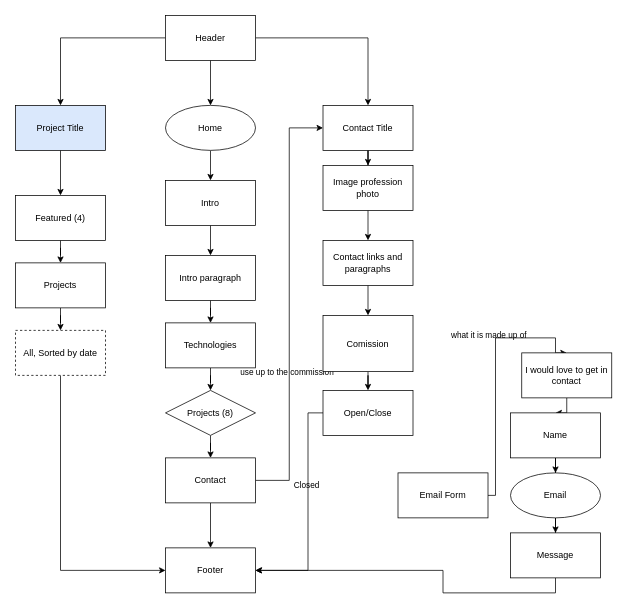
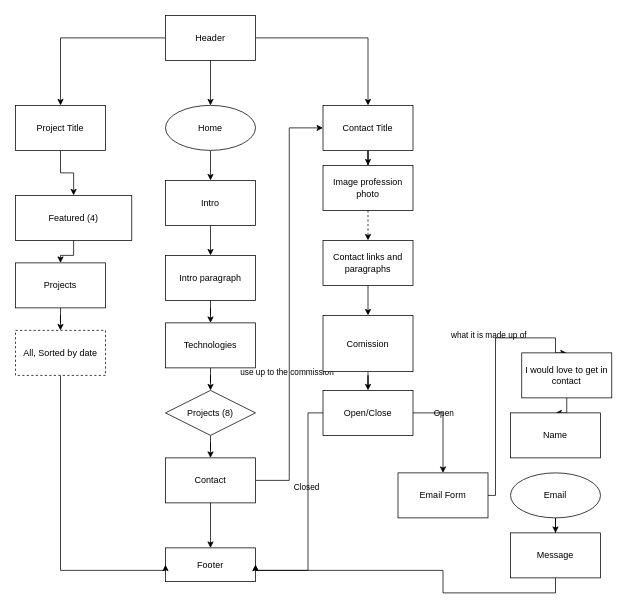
- <mxCell id="22" value="Project Title" style="rounded=0;whiteSpace=wrap;html=1;strokeColor=#000000;fontColor=default;fillColor=#dae8fc;" parent="1" vertex="1"><mxGeometry x="20" y="140" width="120" height="60" as="geometry" /></mxCell>
+ <mxCell id="22" value="Project Title" style="rounded=0;whiteSpace=wrap;html=1;strokeColor=#000000;fontColor=default;fillColor=#FFFFFF;" parent="1" vertex="1"><mxGeometry x="20" y="140" width="120" height="60" as="geometry" /></mxCell>
- <mxCell id="24" value="Featured (4)" style="rounded=0;whiteSpace=wrap;html=1;strokeColor=#000000;fontColor=default;fillColor=#FFFFFF;" parent="1" vertex="1"><mxGeometry x="20" y="260" width="120" height="60" as="geometry" /></mxCell>
+ <mxCell id="24" value="Featured (4)" style="rounded=0;whiteSpace=wrap;html=1;strokeColor=#000000;fontColor=default;fillColor=#FFFFFF;" parent="1" vertex="1"><mxGeometry x="20" y="260" width="155" height="60" as="geometry" /></mxCell>
- <mxCell id="31" style="edgeStyle=orthogonalEdgeStyle;rounded=0;orthogonalLoop=1;jettySize=auto;html=1;entryX=0.5;entryY=0;entryDx=0;entryDy=0;strokeColor=#000000;fillColor=#FFFFFF;" parent="1" source="32" target="34" edge="1"><mxGeometry relative="1" as="geometry" /></mxCell>
+ <mxCell id="31" style="edgeStyle=orthogonalEdgeStyle;rounded=0;orthogonalLoop=1;jettySize=auto;html=1;entryX=0.5;entryY=0;entryDx=0;entryDy=0;strokeColor=#000000;fillColor=#FFFFFF;dashed=1;" parent="1" source="32" target="34" edge="1"><mxGeometry relative="1" as="geometry" /></mxCell>
+ <mxCell id="39" style="edgeStyle=orthogonalEdgeStyle;rounded=0;orthogonalLoop=1;jettySize=auto;html=1;strokeColor=#000000;fillColor=#FFFFFF;" parent="1" source="41" target="44" edge="1"><mxGeometry relative="1" as="geometry"><Array as="points"><mxPoint x="590" y="550" /></Array></mxGeometry></mxCell>
+ <mxCell id="40" value="Open" style="edgeLabel;html=1;align=center;verticalAlign=middle;resizable=0;points=[];strokeColor=#000000;fontColor=light-dark(#000000, #121212);fillColor=#FFFFFF;labelBackgroundColor=none;" parent="39" vertex="1" connectable="0"><mxGeometry x="-0.267" y="3" relative="1" as="geometry"><mxPoint x="-3" y="-4" as="offset" /></mxGeometry></mxCell>
- <mxCell id="51" style="edgeStyle=orthogonalEdgeStyle;rounded=0;orthogonalLoop=1;jettySize=auto;html=1;strokeColor=#000000;fillColor=#FFFFFF;" parent="1" source="52" target="46" edge="1"><mxGeometry relative="1" as="geometry" /></mxCell>
- <mxCell id="20" value="Footer" style="rounded=0;whiteSpace=wrap;html=1;strokeColor=#000000;fontColor=default;fillColor=#FFFFFF;" parent="1" vertex="1"><mxGeometry x="220" y="730" width="120" height="60" as="geometry" /></mxCell>
+ <mxCell id="20" value="Footer" style="rounded=0;whiteSpace=wrap;html=1;strokeColor=#000000;fontColor=default;fillColor=#FFFFFF;" parent="1" vertex="1"><mxGeometry x="220" y="730" width="120" height="45" as="geometry" /></mxCell>
